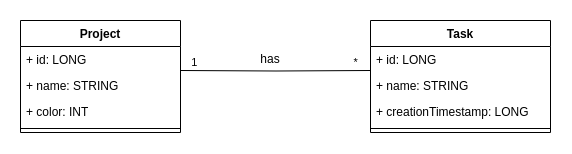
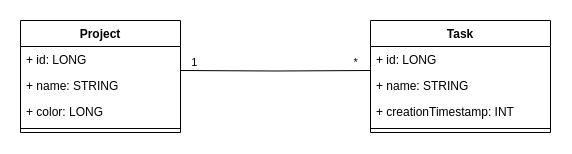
- <mxCell id="15" value="has" style="text;html=1;strokeColor=none;fillColor=none;align=center;verticalAlign=middle;whiteSpace=wrap;rounded=0;" vertex="1" parent="1"><mxGeometry x="240" y="44" width="60" height="30" as="geometry" /></mxCell>
- <mxCell id="5" value="+ color: INT" style="text;strokeColor=none;fillColor=none;align=left;verticalAlign=top;spacingLeft=4;spacingRight=4;overflow=hidden;rotatable=0;points=[[0,0.5],[1,0.5]];portConstraint=eastwest;whiteSpace=wrap;html=1;" vertex="1" parent="2"><mxGeometry y="78" width="160" height="26" as="geometry" /></mxCell>
+ <mxCell id="5" value="+ color: LONG" style="text;strokeColor=none;fillColor=none;align=left;verticalAlign=top;spacingLeft=4;spacingRight=4;overflow=hidden;rotatable=0;points=[[0,0.5],[1,0.5]];portConstraint=eastwest;whiteSpace=wrap;html=1;" vertex="1" parent="2"><mxGeometry y="78" width="160" height="26" as="geometry" /></mxCell>
- <mxCell id="10" value="+ creationTimestamp: LONG" style="text;strokeColor=none;fillColor=none;align=left;verticalAlign=top;spacingLeft=4;spacingRight=4;overflow=hidden;rotatable=0;points=[[0,0.5],[1,0.5]];portConstraint=eastwest;whiteSpace=wrap;html=1;" vertex="1" parent="7"><mxGeometry y="78" width="180" height="26" as="geometry" /></mxCell>
+ <mxCell id="10" value="+ creationTimestamp: INT" style="text;strokeColor=none;fillColor=none;align=left;verticalAlign=top;spacingLeft=4;spacingRight=4;overflow=hidden;rotatable=0;points=[[0,0.5],[1,0.5]];portConstraint=eastwest;whiteSpace=wrap;html=1;" vertex="1" parent="7"><mxGeometry y="78" width="180" height="26" as="geometry" /></mxCell>
